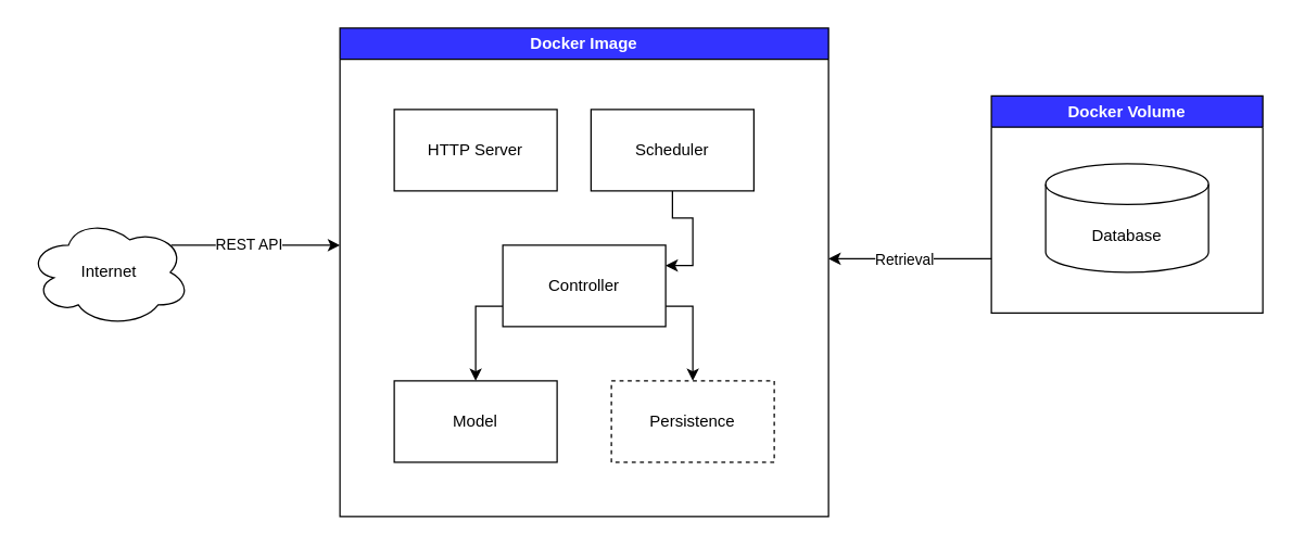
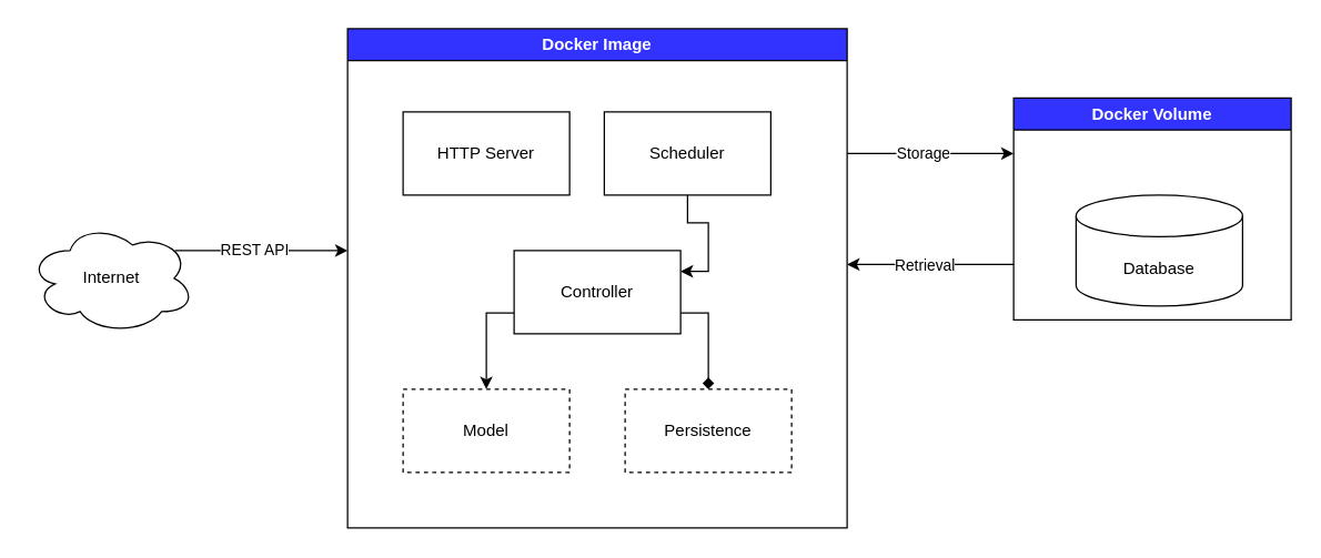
+ <mxCell id="2" style="edgeStyle=orthogonalEdgeStyle;rounded=0;orthogonalLoop=1;jettySize=auto;html=1;exitX=1;exitY=0.25;exitDx=0;exitDy=0;entryX=0;entryY=0.25;entryDx=0;entryDy=0;" edge="1" parent="1" source="4" target="15"><mxGeometry relative="1" as="geometry" /></mxCell>
+ <mxCell id="3" value="Storage" style="edgeLabel;html=1;align=center;verticalAlign=middle;resizable=0;points=[];" vertex="1" connectable="0" parent="2"><mxGeometry x="-0.097" y="1" relative="1" as="geometry"><mxPoint as="offset" /></mxGeometry></mxCell>
- <mxCell id="16" value="Database" style="shape=cylinder3;whiteSpace=wrap;html=1;boundedLbl=1;backgroundOutline=1;size=15;" vertex="1" parent="15"><mxGeometry x="40" y="50" width="120" height="80" as="geometry" /></mxCell>
+ <mxCell id="16" value="Database" style="shape=cylinder3;whiteSpace=wrap;html=1;boundedLbl=1;backgroundOutline=1;size=15;" vertex="1" parent="15"><mxGeometry x="45" y="70" width="120" height="80" as="geometry" /></mxCell>
- <mxCell id="7" style="edgeStyle=orthogonalEdgeStyle;rounded=0;orthogonalLoop=1;jettySize=auto;html=1;exitX=1;exitY=0.75;exitDx=0;exitDy=0;entryX=0.5;entryY=0;entryDx=0;entryDy=0;" edge="1" parent="4" source="8" target="9"><mxGeometry relative="1" as="geometry" /></mxCell>
+ <mxCell id="7" style="edgeStyle=orthogonalEdgeStyle;rounded=0;orthogonalLoop=1;jettySize=auto;html=1;exitX=1;exitY=0.75;exitDx=0;exitDy=0;entryX=0.5;entryY=0;entryDx=0;entryDy=0;endArrow=diamond;" edge="1" parent="4" source="8" target="9"><mxGeometry relative="1" as="geometry" /></mxCell>
- <mxCell id="5" value="Model" style="rounded=0;whiteSpace=wrap;html=1;" vertex="1" parent="4"><mxGeometry x="40" y="260" width="120" height="60" as="geometry" /></mxCell>
+ <mxCell id="5" value="Model" style="rounded=0;whiteSpace=wrap;html=1;dashed=1;" vertex="1" parent="4"><mxGeometry x="40" y="260" width="120" height="60" as="geometry" /></mxCell>
